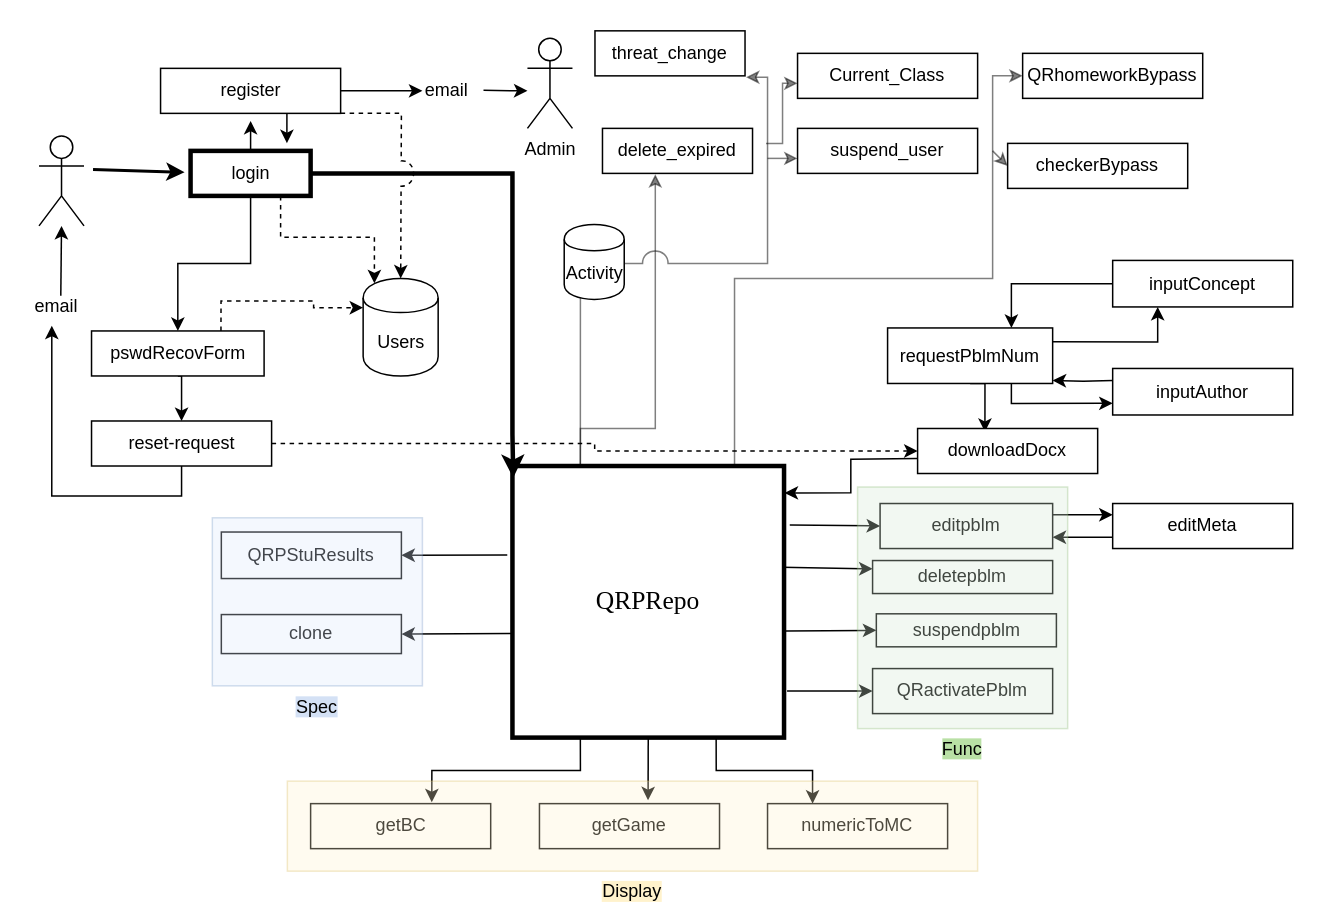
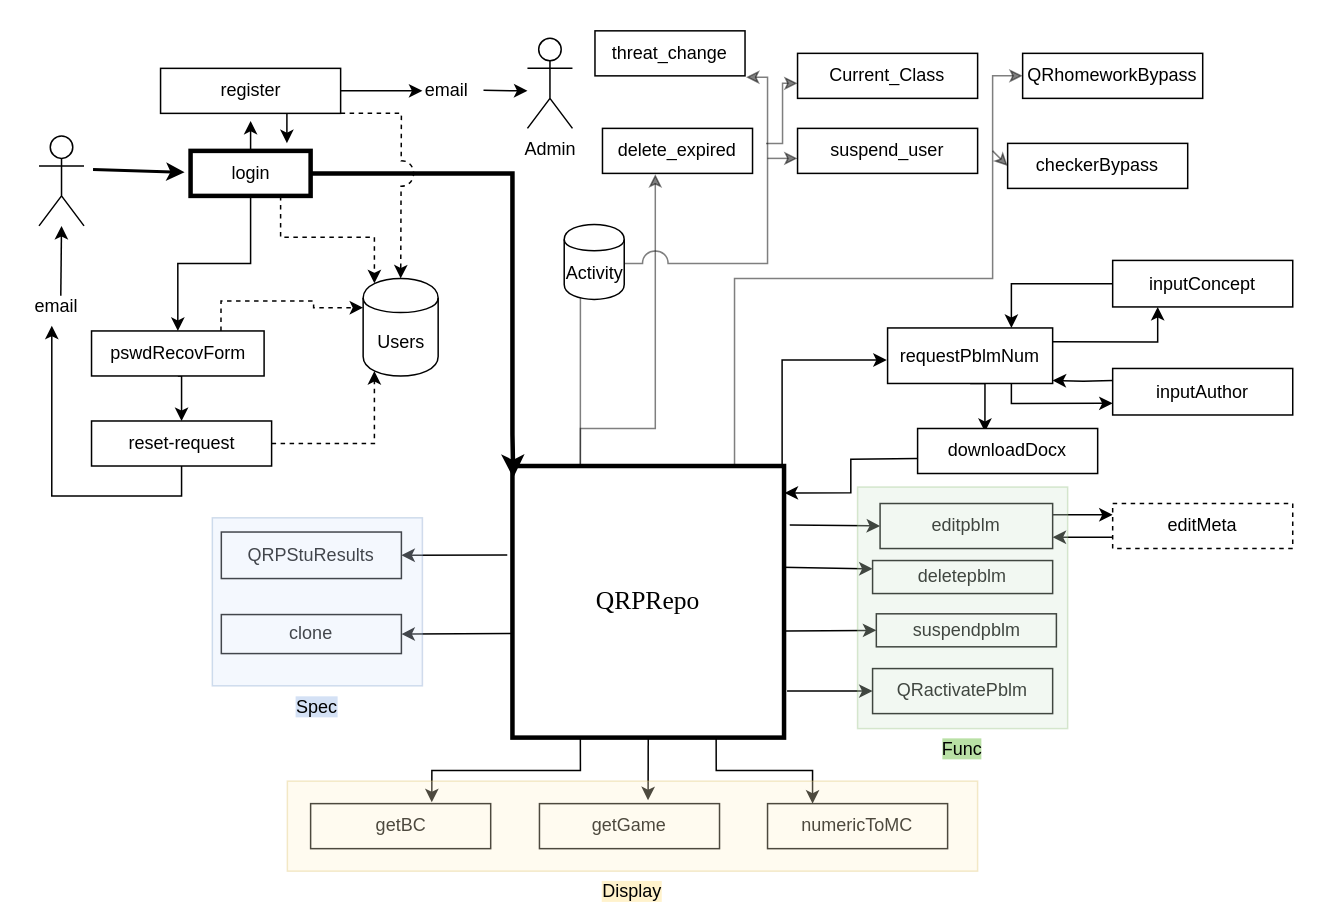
+ <mxCell id="6" style="edgeStyle=orthogonalEdgeStyle;rounded=0;comic=0;jumpStyle=arc;jumpSize=17;orthogonalLoop=1;jettySize=auto;html=1;exitX=0.993;exitY=-0.004;exitDx=0;exitDy=0;entryX=-0.005;entryY=0.578;entryDx=0;entryDy=0;entryPerimeter=0;strokeWidth=1;exitPerimeter=0;" parent="1" source="16" target="50" edge="1"><mxGeometry relative="1" as="geometry" /></mxCell>
- <mxCell id="32" style="edgeStyle=orthogonalEdgeStyle;rounded=0;orthogonalLoop=1;jettySize=auto;html=1;exitX=1;exitY=0.5;exitDx=0;exitDy=0;dashed=1;strokeWidth=1;" parent="1" source="33" target="58" edge="1"><mxGeometry relative="1" as="geometry" /></mxCell>
+ <mxCell id="32" style="edgeStyle=orthogonalEdgeStyle;rounded=0;orthogonalLoop=1;jettySize=auto;html=1;exitX=1;exitY=0.5;exitDx=0;exitDy=0;entryX=0.15;entryY=0.95;entryDx=0;entryDy=0;entryPerimeter=0;dashed=1;strokeWidth=1;" parent="1" source="33" target="30" edge="1"><mxGeometry relative="1" as="geometry" /></mxCell>
- <mxCell id="62" value="editMeta" style="rounded=0;whiteSpace=wrap;html=1;strokeWidth=1;" parent="1" vertex="1"><mxGeometry x="741" y="335" width="120" height="30" as="geometry" /></mxCell>
+ <mxCell id="62" value="editMeta" style="rounded=0;whiteSpace=wrap;html=1;strokeWidth=1;dashed=1;" parent="1" vertex="1"><mxGeometry x="741" y="335" width="120" height="30" as="geometry" /></mxCell>
